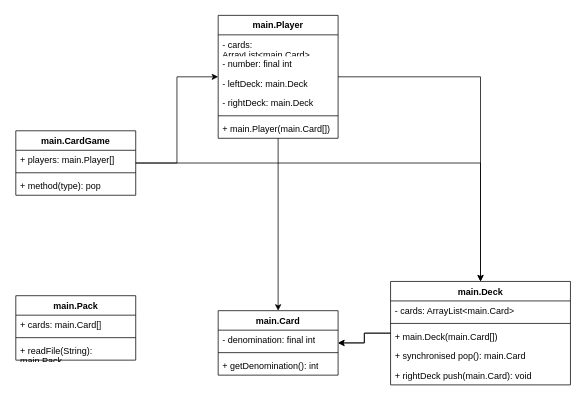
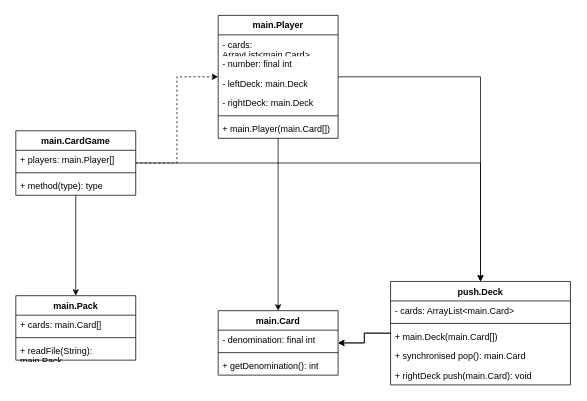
- <mxCell id="3" style="edgeStyle=orthogonalEdgeStyle;rounded=0;orthogonalLoop=1;jettySize=auto;html=1;" edge="1" parent="1" source="5" target="11"><mxGeometry relative="1" as="geometry" /></mxCell>
+ <mxCell id="3" style="edgeStyle=orthogonalEdgeStyle;rounded=0;orthogonalLoop=1;jettySize=auto;html=1;dashed=1;" edge="1" parent="1" source="5" target="11"><mxGeometry relative="1" as="geometry" /></mxCell>
- <mxCell id="8" value="+ method(type): pop" style="text;strokeColor=none;fillColor=none;align=left;verticalAlign=top;spacingLeft=4;spacingRight=4;overflow=hidden;rotatable=0;points=[[0,0.5],[1,0.5]];portConstraint=eastwest;whiteSpace=wrap;html=1;" vertex="1" parent="5"><mxGeometry y="60" width="160" height="26" as="geometry" /></mxCell>
+ <mxCell id="8" value="+ method(type): type" style="text;strokeColor=none;fillColor=none;align=left;verticalAlign=top;spacingLeft=4;spacingRight=4;overflow=hidden;rotatable=0;points=[[0,0.5],[1,0.5]];portConstraint=eastwest;whiteSpace=wrap;html=1;" vertex="1" parent="5"><mxGeometry y="60" width="160" height="26" as="geometry" /></mxCell>
+ <mxCell id="2" style="edgeStyle=orthogonalEdgeStyle;rounded=0;orthogonalLoop=1;jettySize=auto;html=1;" edge="1" parent="1" source="5" target="22"><mxGeometry relative="1" as="geometry" /></mxCell>
- <mxCell id="28" value="main.Deck" style="swimlane;fontStyle=1;align=center;verticalAlign=top;childLayout=stackLayout;horizontal=1;startSize=26;horizontalStack=0;resizeParent=1;resizeParentMax=0;resizeLast=0;collapsible=1;marginBottom=0;whiteSpace=wrap;html=1;" vertex="1" parent="1"><mxGeometry x="520" y="375" width="240" height="138" as="geometry" /></mxCell>
+ <mxCell id="28" value="push.Deck" style="swimlane;fontStyle=1;align=center;verticalAlign=top;childLayout=stackLayout;horizontal=1;startSize=26;horizontalStack=0;resizeParent=1;resizeParentMax=0;resizeLast=0;collapsible=1;marginBottom=0;whiteSpace=wrap;html=1;" vertex="1" parent="1"><mxGeometry x="520" y="375" width="240" height="138" as="geometry" /></mxCell>
